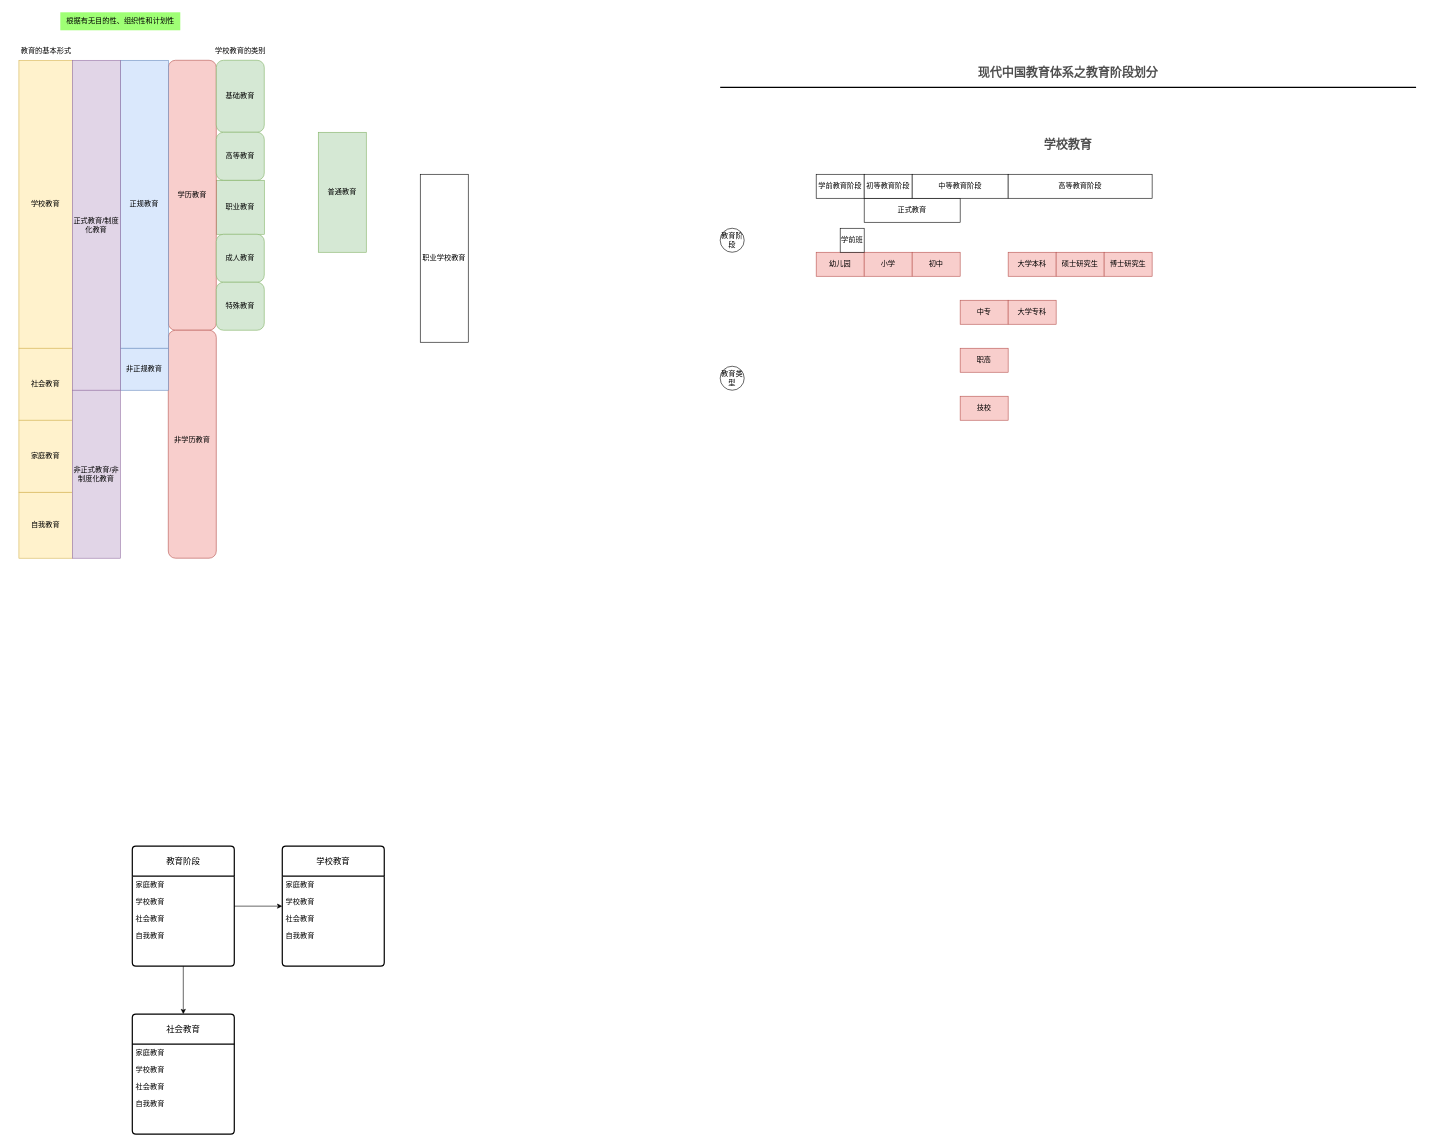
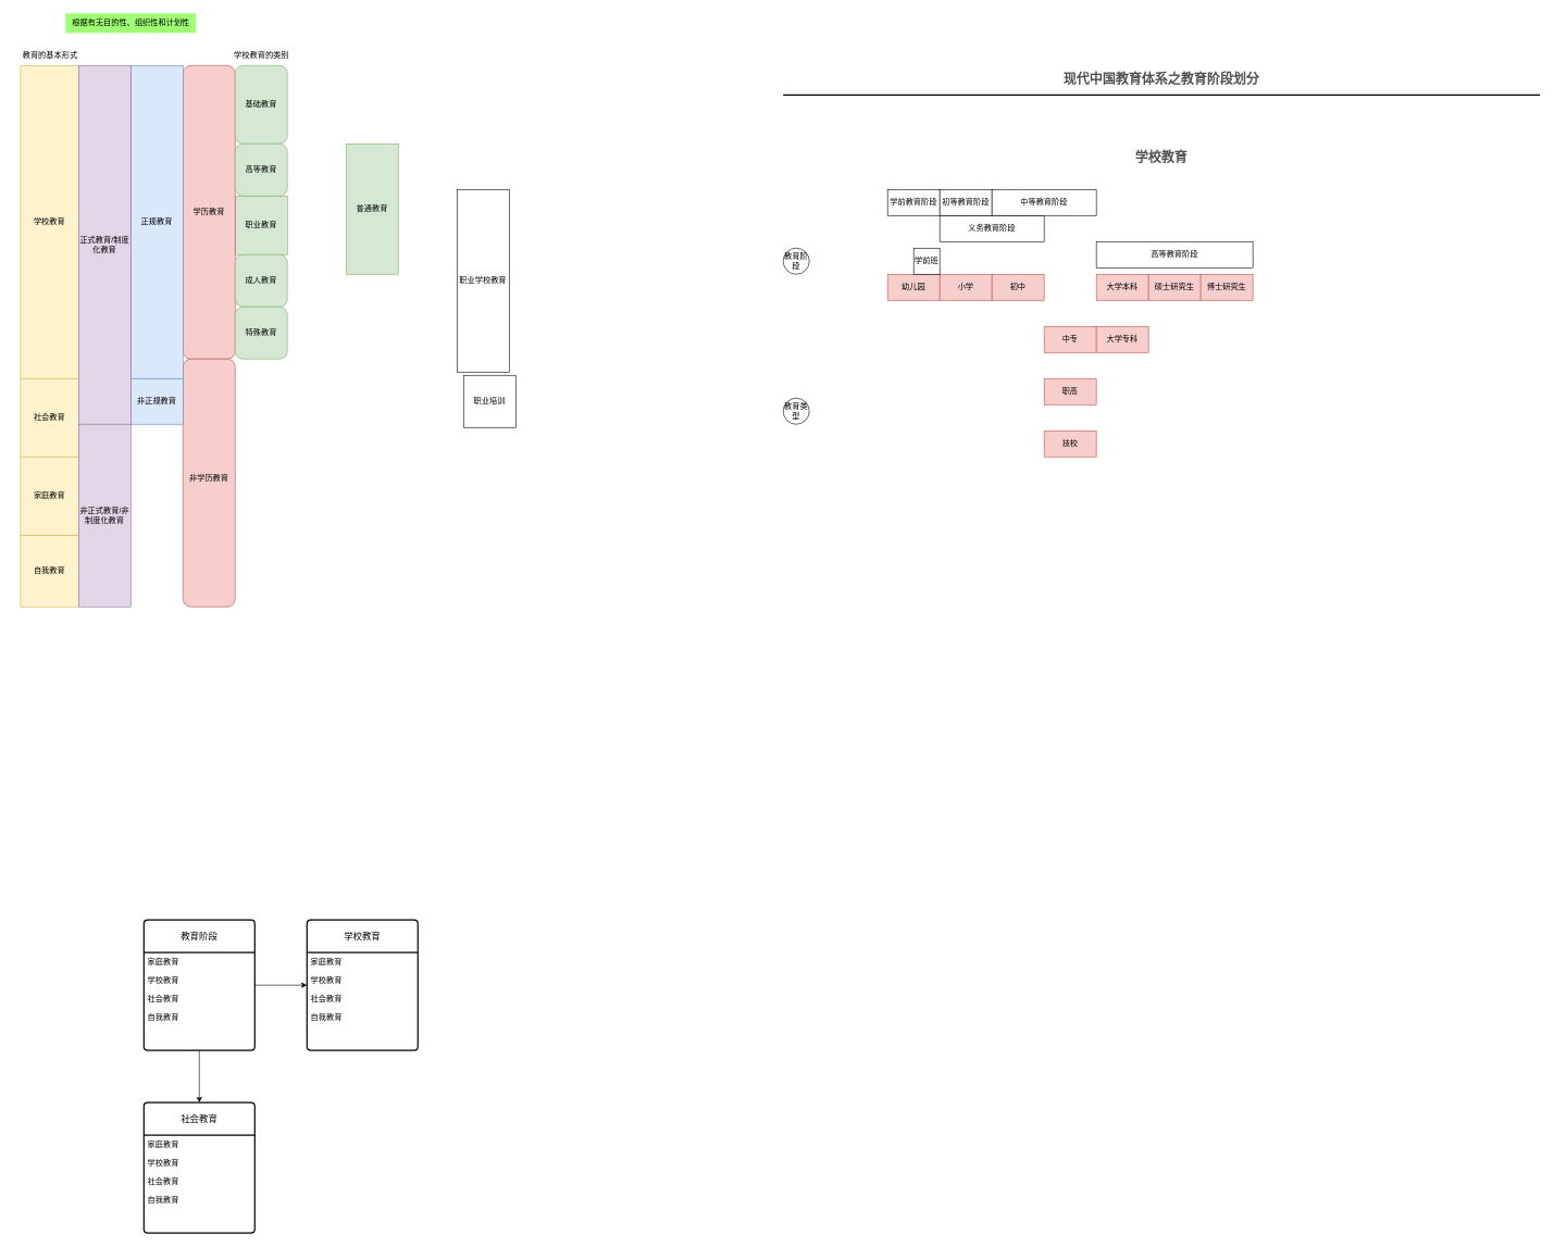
- <mxCell id="22" value="高等教育阶段" style="rounded=0;whiteSpace=wrap;html=1;" parent="1" vertex="1"><mxGeometry x="1680" y="290" width="240" height="40" as="geometry" /></mxCell>
+ <mxCell id="22" value="高等教育阶段" style="rounded=0;whiteSpace=wrap;html=1;" parent="1" vertex="1"><mxGeometry x="1680" y="370" width="240" height="40" as="geometry" /></mxCell>
- <mxCell id="19" value="正式教育" style="rounded=0;whiteSpace=wrap;html=1;" parent="1" vertex="1"><mxGeometry x="1440" y="330" width="160" height="40" as="geometry" /></mxCell>
+ <mxCell id="19" value="义务教育阶段" style="rounded=0;whiteSpace=wrap;html=1;" parent="1" vertex="1"><mxGeometry x="1440" y="330" width="160" height="40" as="geometry" /></mxCell>
+ <mxCell id="42" value="职业培训" style="rounded=0;whiteSpace=wrap;html=1;" vertex="1" parent="1"><mxGeometry x="710" y="575" width="80" height="80" as="geometry" /></mxCell>
